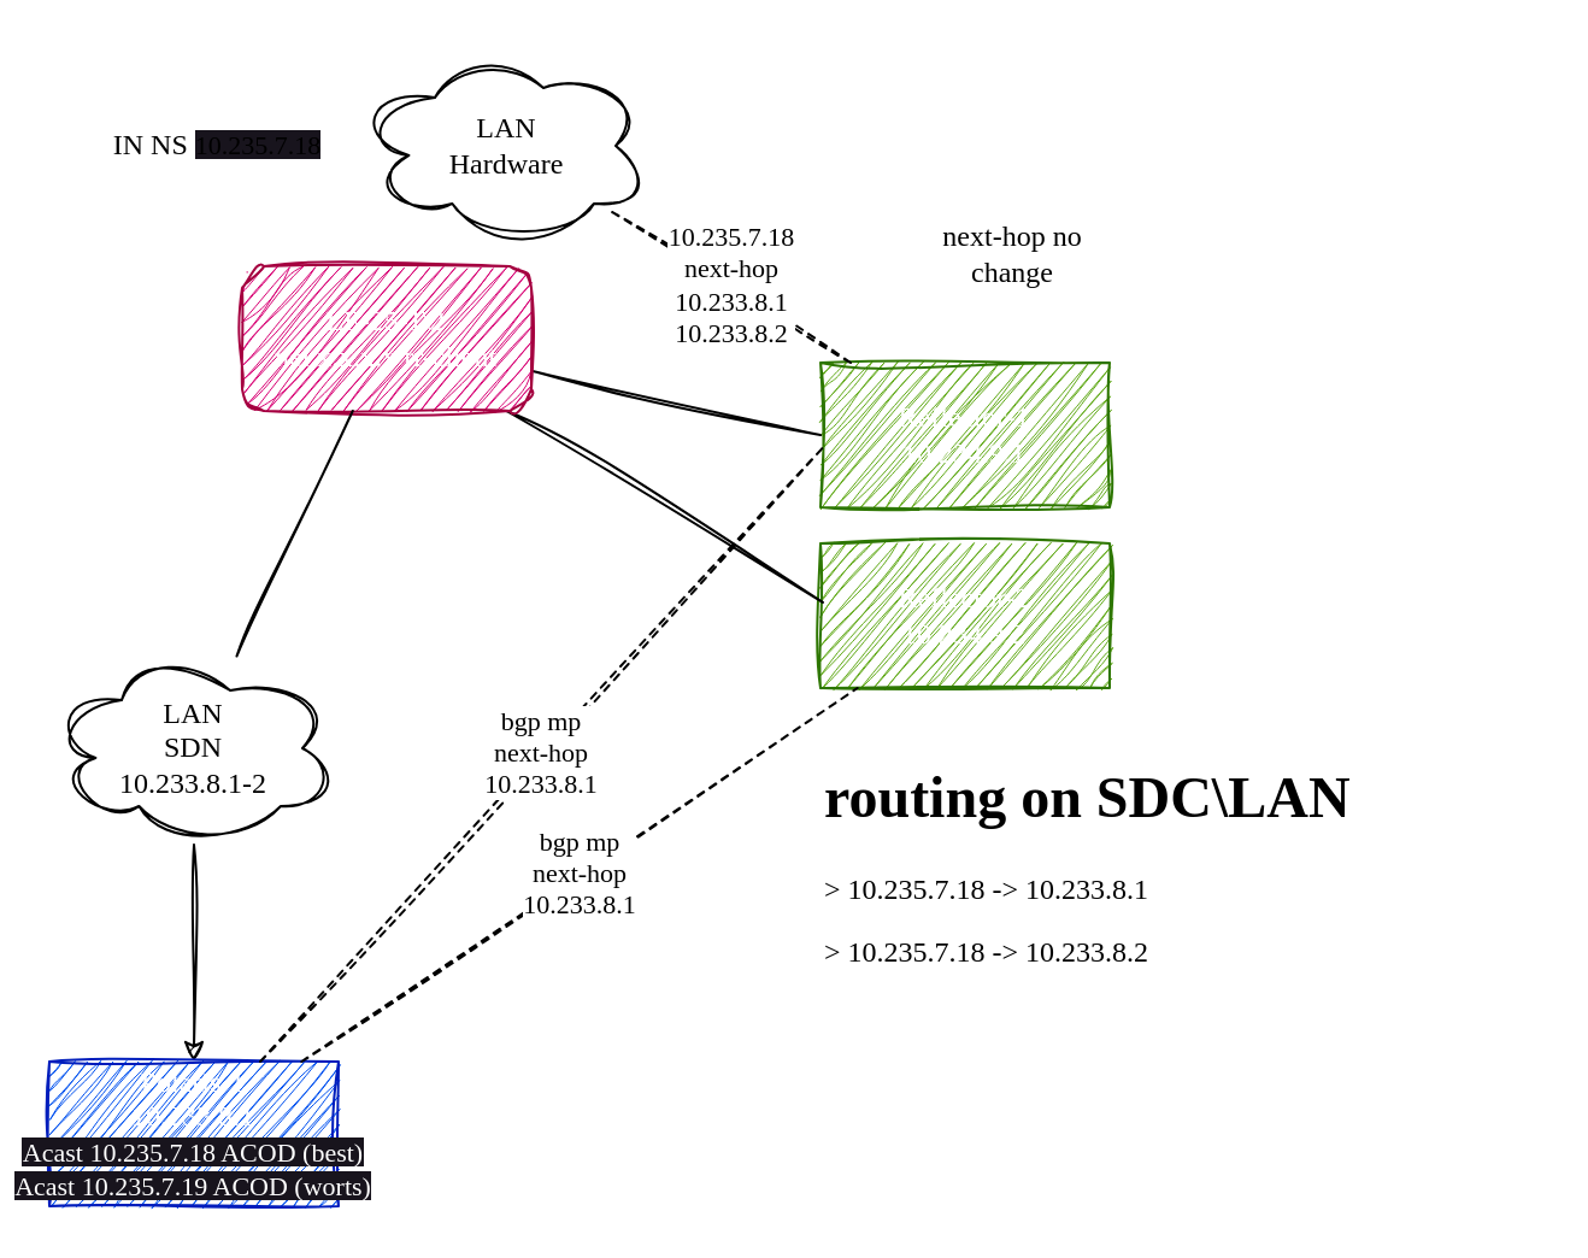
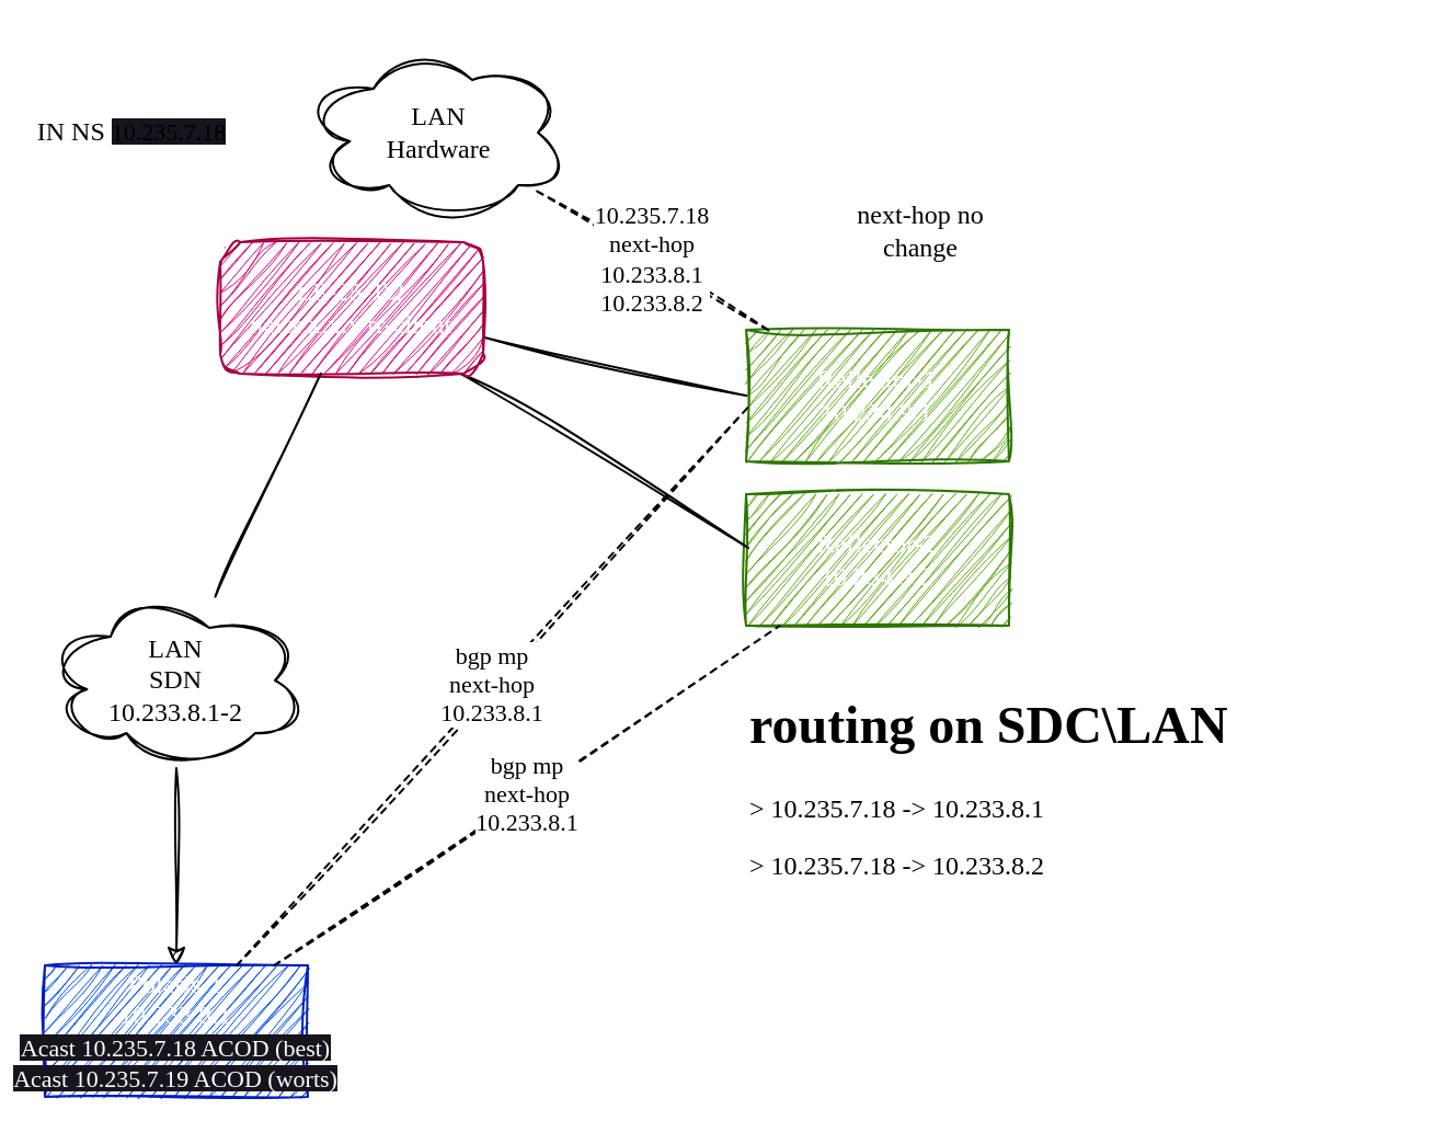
- <mxCell id="13" value="IN NS&amp;nbsp;&lt;span style=&quot;font-size: 11px; text-wrap: nowrap; background-color: rgb(24, 20, 29);&quot;&gt;10.235.7.18&lt;/span&gt;" style="text;html=1;align=center;verticalAlign=middle;whiteSpace=wrap;rounded=0;fontFamily=Architects Daughter;fontSource=https%3A%2F%2Ffonts.googleapis.com%2Fcss%3Ffamily%3DArchitects%2BDaughter;" vertex="1" parent="1"><mxGeometry x="45" y="45" width="90" height="30" as="geometry" /></mxCell>
+ <mxCell id="13" value="IN NS&amp;nbsp;&lt;span style=&quot;font-size: 11px; text-wrap: nowrap; background-color: rgb(24, 20, 29);&quot;&gt;10.235.7.18&lt;/span&gt;" style="text;html=1;align=center;verticalAlign=middle;whiteSpace=wrap;rounded=0;fontFamily=Architects Daughter;fontSource=https%3A%2F%2Ffonts.googleapis.com%2Fcss%3Ffamily%3DArchitects%2BDaughter;" vertex="1" parent="1"><mxGeometry x="15" y="45" width="90" height="30" as="geometry" /></mxCell>
- <mxCell id="2" value="LAN&lt;div&gt;Hardware&lt;/div&gt;" style="ellipse;shape=cloud;whiteSpace=wrap;html=1;sketch=1;hachureGap=4;jiggle=2;curveFitting=1;fontFamily=Architects Daughter;fontSource=https%3A%2F%2Ffonts.googleapis.com%2Fcss%3Ffamily%3DArchitects%2BDaughter;" vertex="1" parent="1"><mxGeometry x="150" y="20" width="120" height="80" as="geometry" /></mxCell>
+ <mxCell id="2" value="LAN&lt;div&gt;Hardware&lt;/div&gt;" style="ellipse;shape=cloud;whiteSpace=wrap;html=1;sketch=1;hachureGap=4;jiggle=2;curveFitting=1;fontFamily=Architects Daughter;fontSource=https%3A%2F%2Ffonts.googleapis.com%2Fcss%3Ffamily%3DArchitects%2BDaughter;" vertex="1" parent="1"><mxGeometry x="140" y="20" width="120" height="80" as="geometry" /></mxCell>
